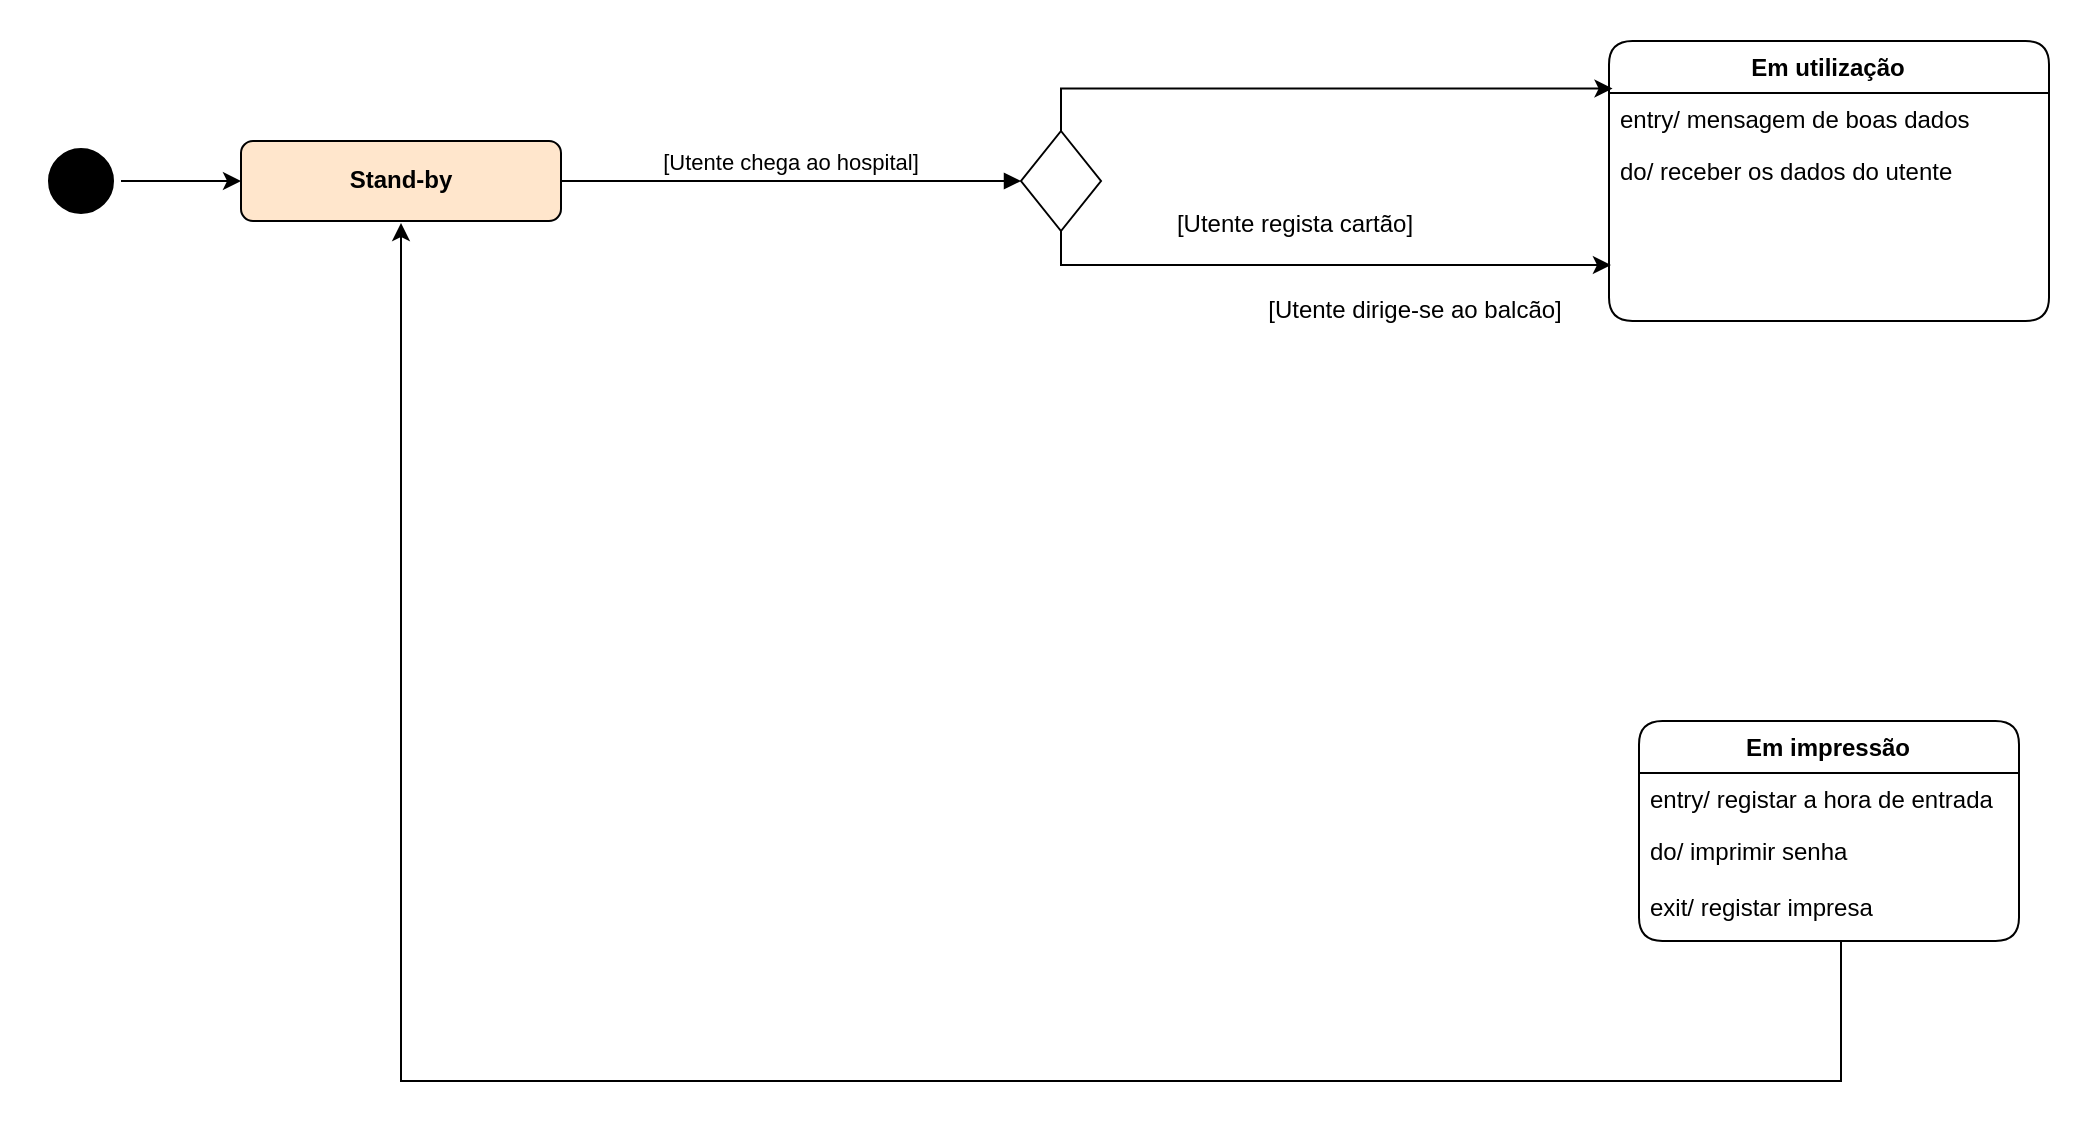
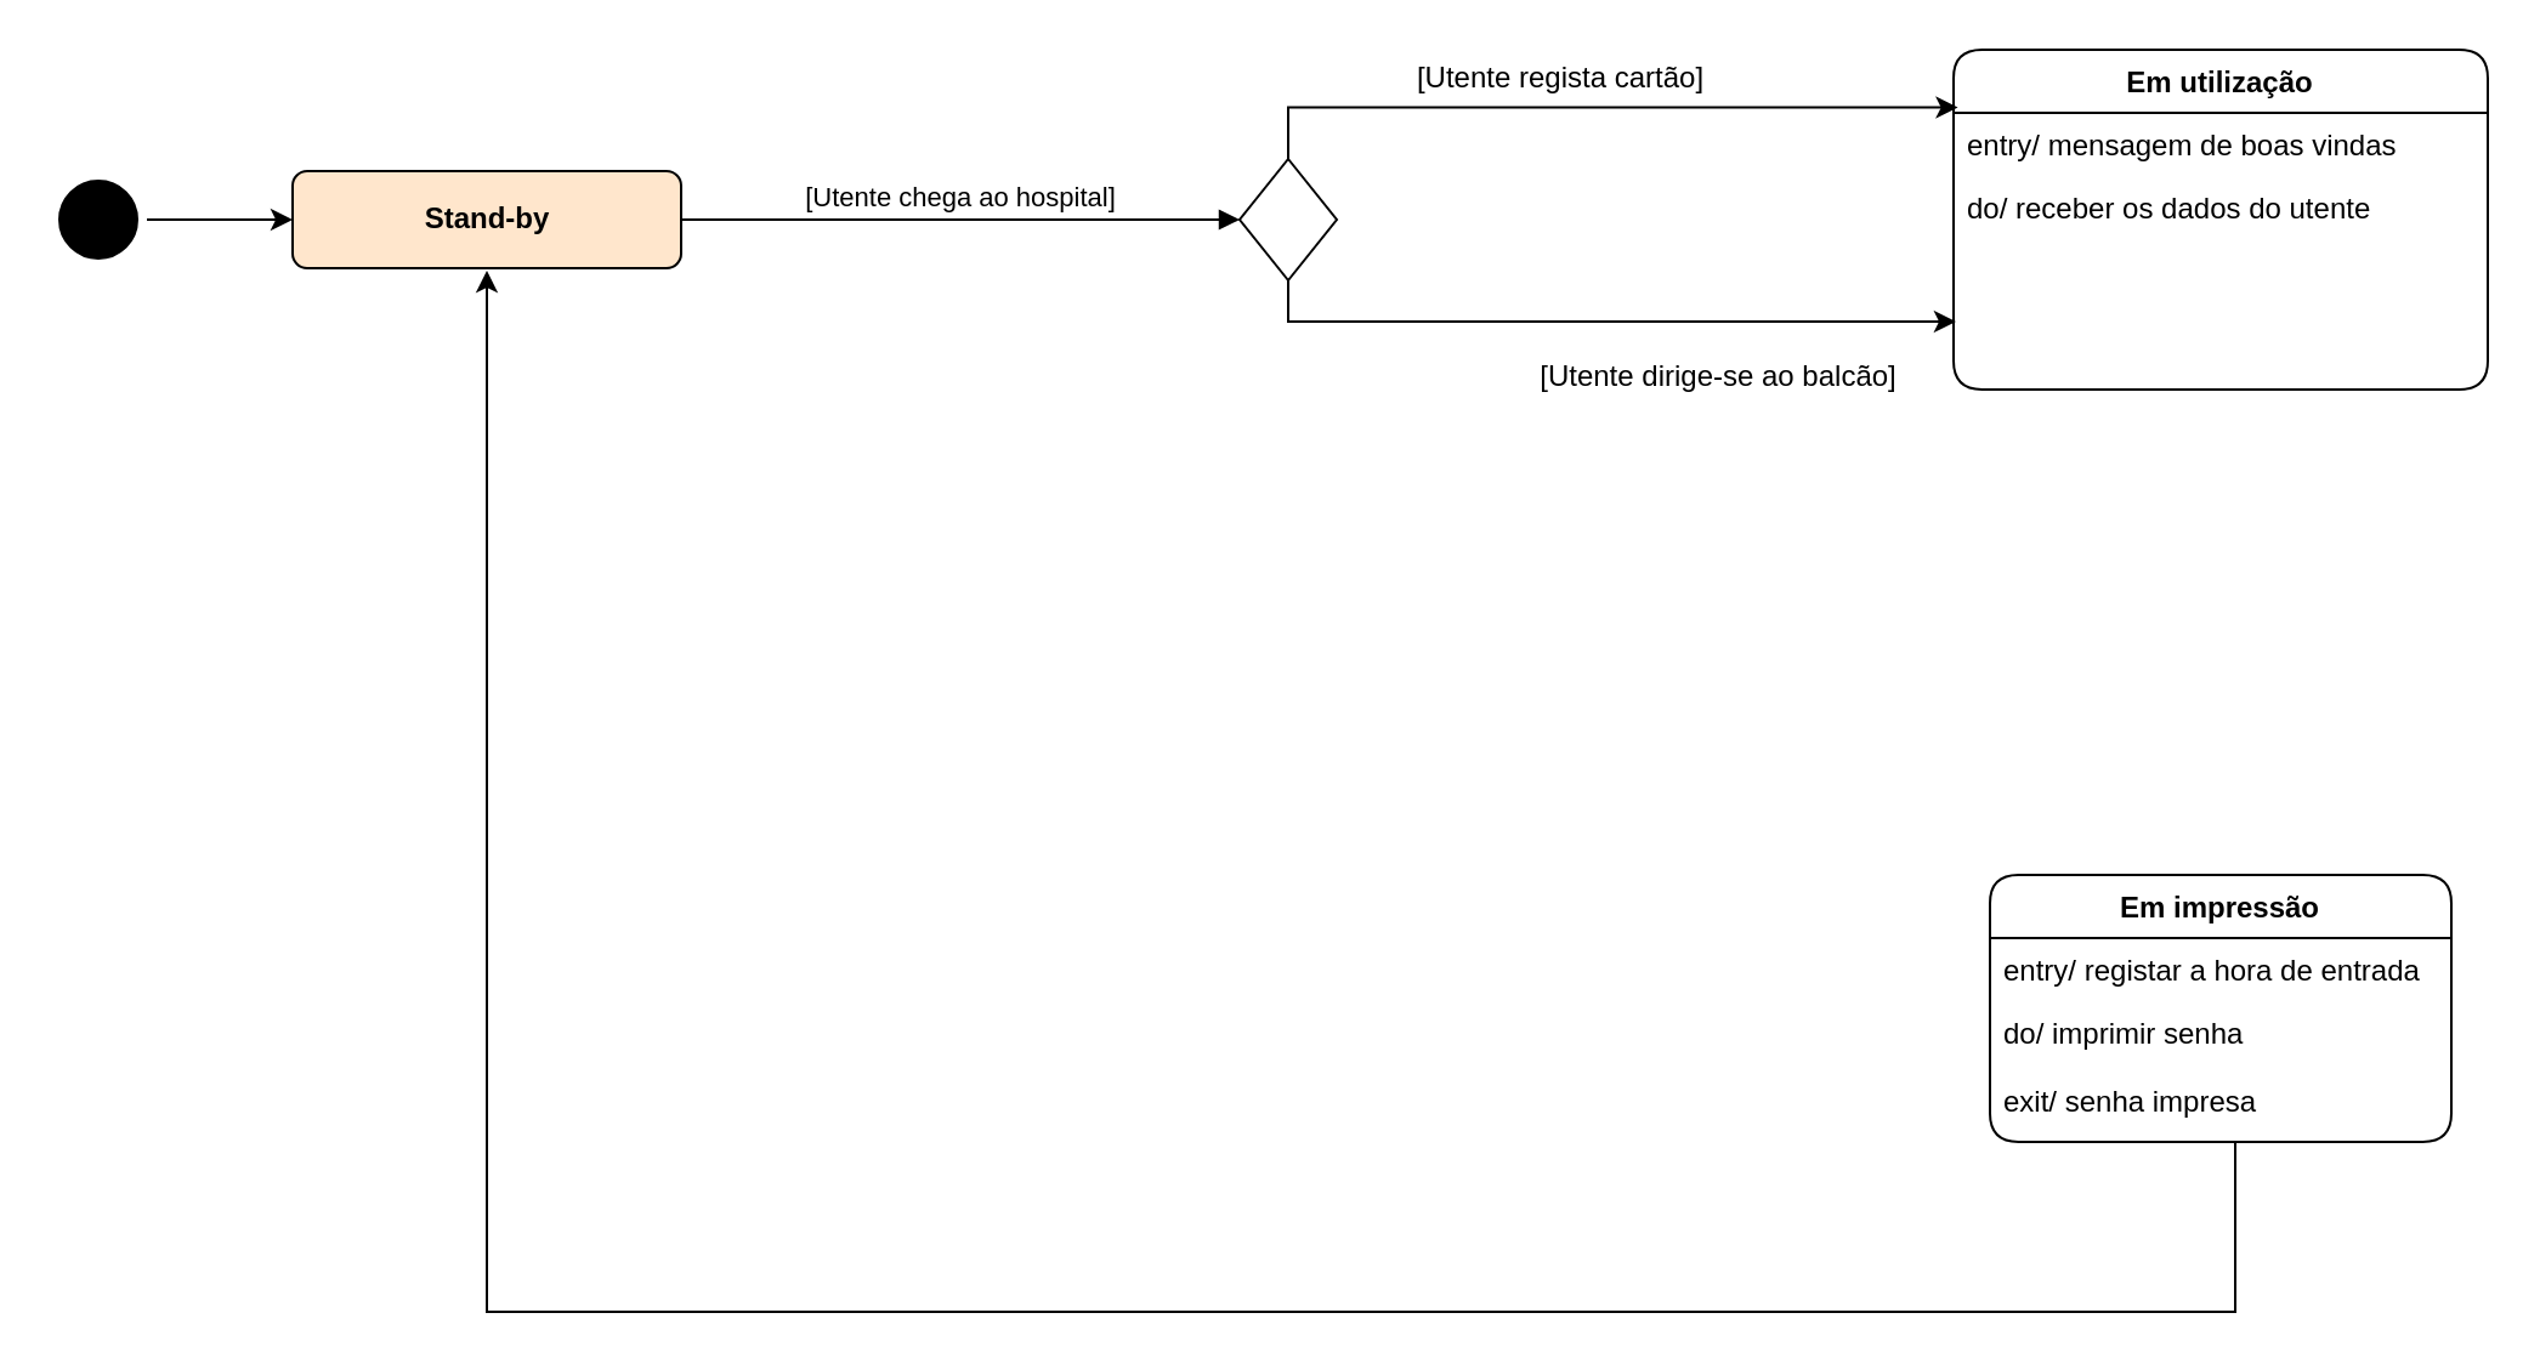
- <mxCell id="14" value="entry/ mensagem de boas dados " style="text;strokeColor=none;fillColor=none;align=left;verticalAlign=top;spacingLeft=4;spacingRight=4;overflow=hidden;rotatable=0;points=[[0,0.5],[1,0.5]];portConstraint=eastwest;" vertex="1" parent="13"><mxGeometry y="26" width="220" height="26" as="geometry" /></mxCell>
+ <mxCell id="14" value="entry/ mensagem de boas vindas " style="text;strokeColor=none;fillColor=none;align=left;verticalAlign=top;spacingLeft=4;spacingRight=4;overflow=hidden;rotatable=0;points=[[0,0.5],[1,0.5]];portConstraint=eastwest;" vertex="1" parent="13"><mxGeometry y="26" width="220" height="26" as="geometry" /></mxCell>
- <mxCell id="16" value="[Utente regista cartão]" style="text;html=1;align=center;verticalAlign=middle;resizable=0;points=[];autosize=1;" vertex="1" parent="1"><mxGeometry x="582" y="102" width="130" height="20" as="geometry" /></mxCell>
+ <mxCell id="16" value="[Utente regista cartão]" style="text;html=1;align=center;verticalAlign=middle;resizable=0;points=[];autosize=1;" vertex="1" parent="1"><mxGeometry x="577" y="22" width="130" height="20" as="geometry" /></mxCell>
- <mxCell id="11" value="do/ imprimir senha&#10;&#10;exit/ registar impresa" style="text;strokeColor=none;fillColor=none;align=left;verticalAlign=top;spacingLeft=4;spacingRight=4;overflow=hidden;rotatable=0;points=[[0,0.5],[1,0.5]];portConstraint=eastwest;" parent="9" vertex="1"><mxGeometry y="52" width="190" height="58" as="geometry" /></mxCell>
+ <mxCell id="11" value="do/ imprimir senha&#10;&#10;exit/ senha impresa" style="text;strokeColor=none;fillColor=none;align=left;verticalAlign=top;spacingLeft=4;spacingRight=4;overflow=hidden;rotatable=0;points=[[0,0.5],[1,0.5]];portConstraint=eastwest;" parent="9" vertex="1"><mxGeometry y="52" width="190" height="58" as="geometry" /></mxCell>
